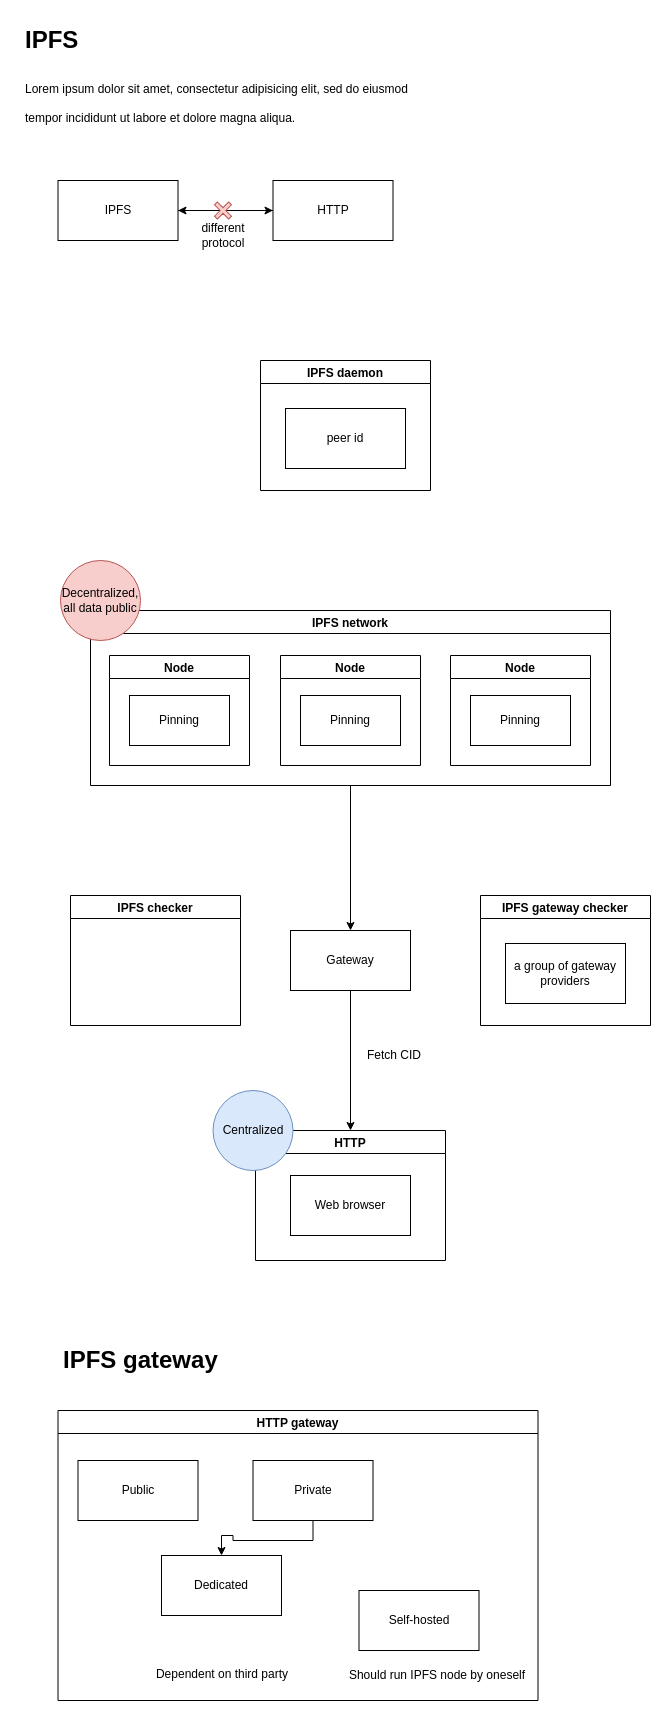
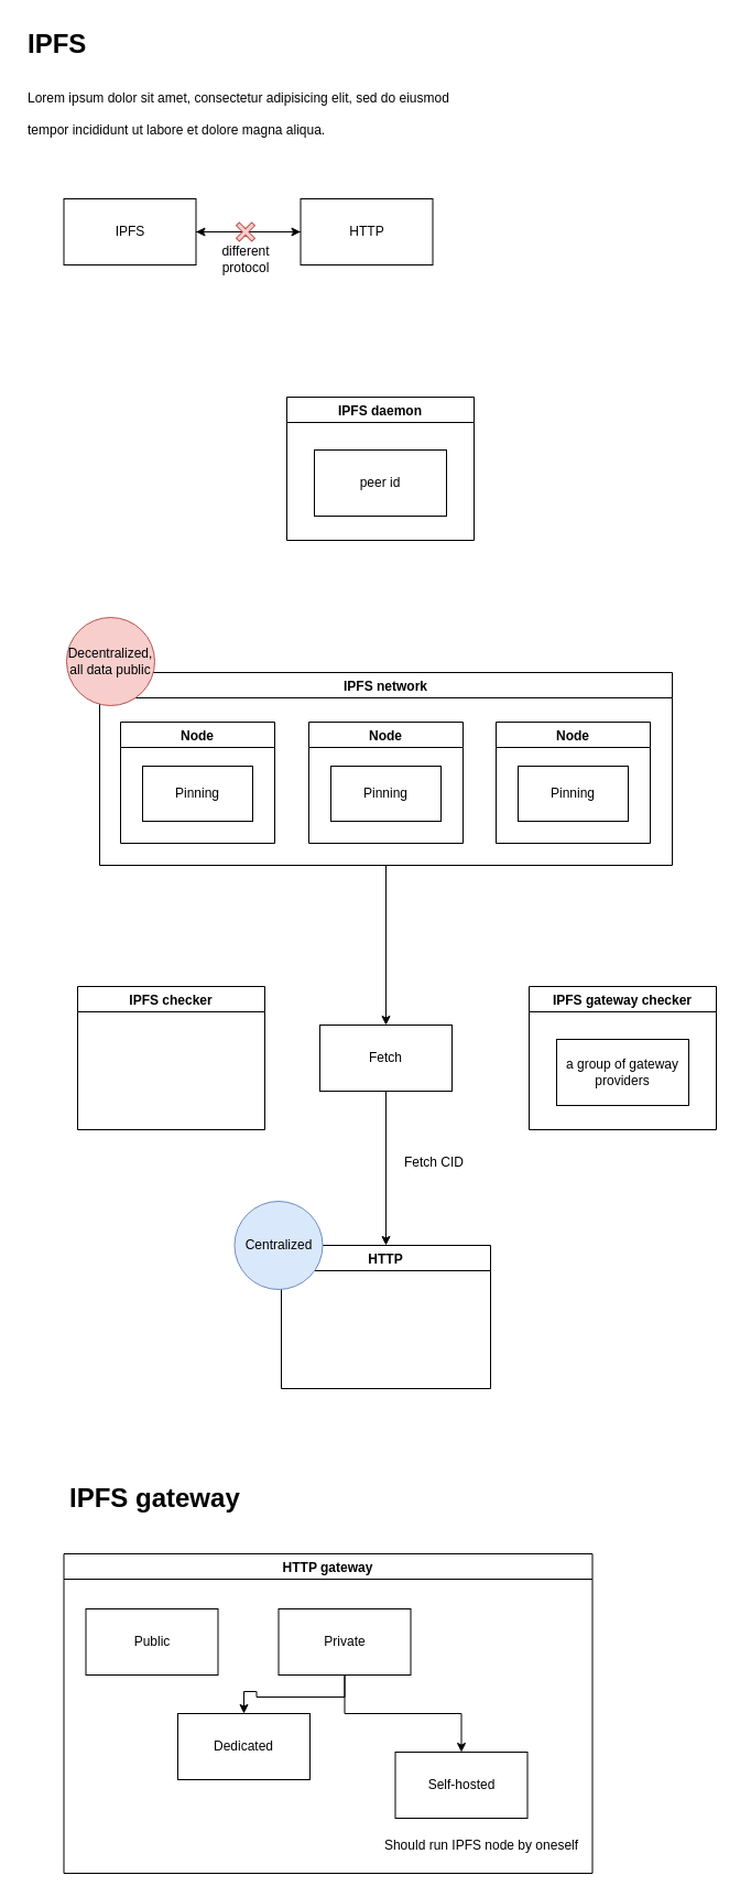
- <mxCell id="16" value="Gateway" style="rounded=0;whiteSpace=wrap;html=1;" parent="1" vertex="1"><mxGeometry x="290" y="930" width="120" height="60" as="geometry" /></mxCell>
+ <mxCell id="16" value="Fetch" style="rounded=0;whiteSpace=wrap;html=1;" parent="1" vertex="1"><mxGeometry x="290" y="930" width="120" height="60" as="geometry" /></mxCell>
- <mxCell id="13" value="Web browser" style="rounded=0;whiteSpace=wrap;html=1;" parent="12" vertex="1"><mxGeometry x="35" y="45" width="120" height="60" as="geometry" /></mxCell>
+ <mxCell id="31" value="" style="edgeStyle=orthogonalEdgeStyle;rounded=0;orthogonalLoop=1;jettySize=auto;html=1;exitX=0.5;exitY=1;exitDx=0;exitDy=0;" edge="1" parent="1" source="32" target="34"><mxGeometry relative="1" as="geometry" /></mxCell>
- <mxCell id="37" value="Dependent on third party" style="text;html=1;strokeColor=none;fillColor=none;align=center;verticalAlign=middle;whiteSpace=wrap;rounded=0;" vertex="1" parent="1"><mxGeometry x="122.5" y="1659" width="197.5" height="30" as="geometry" /></mxCell>
